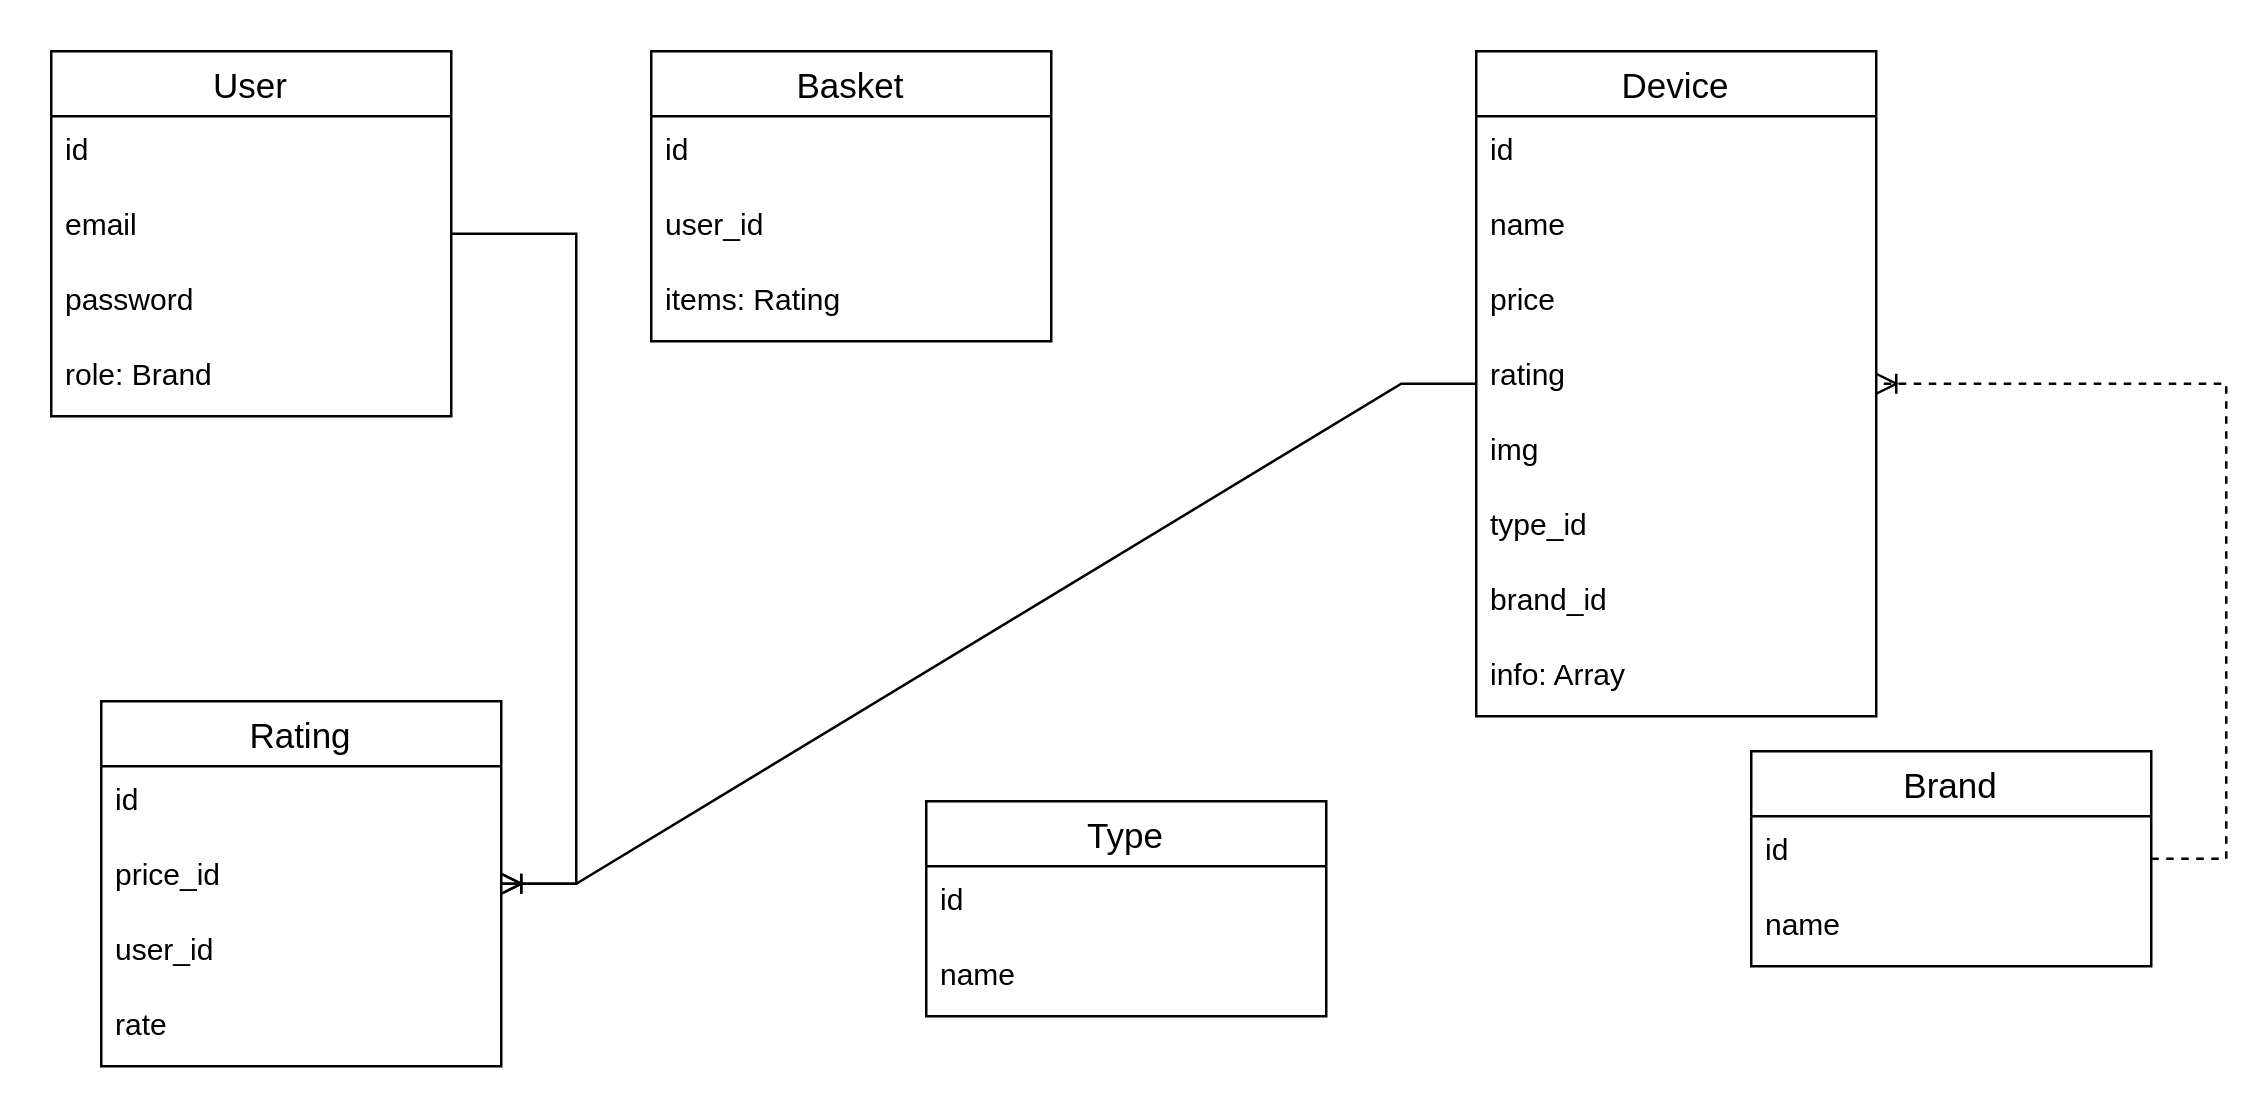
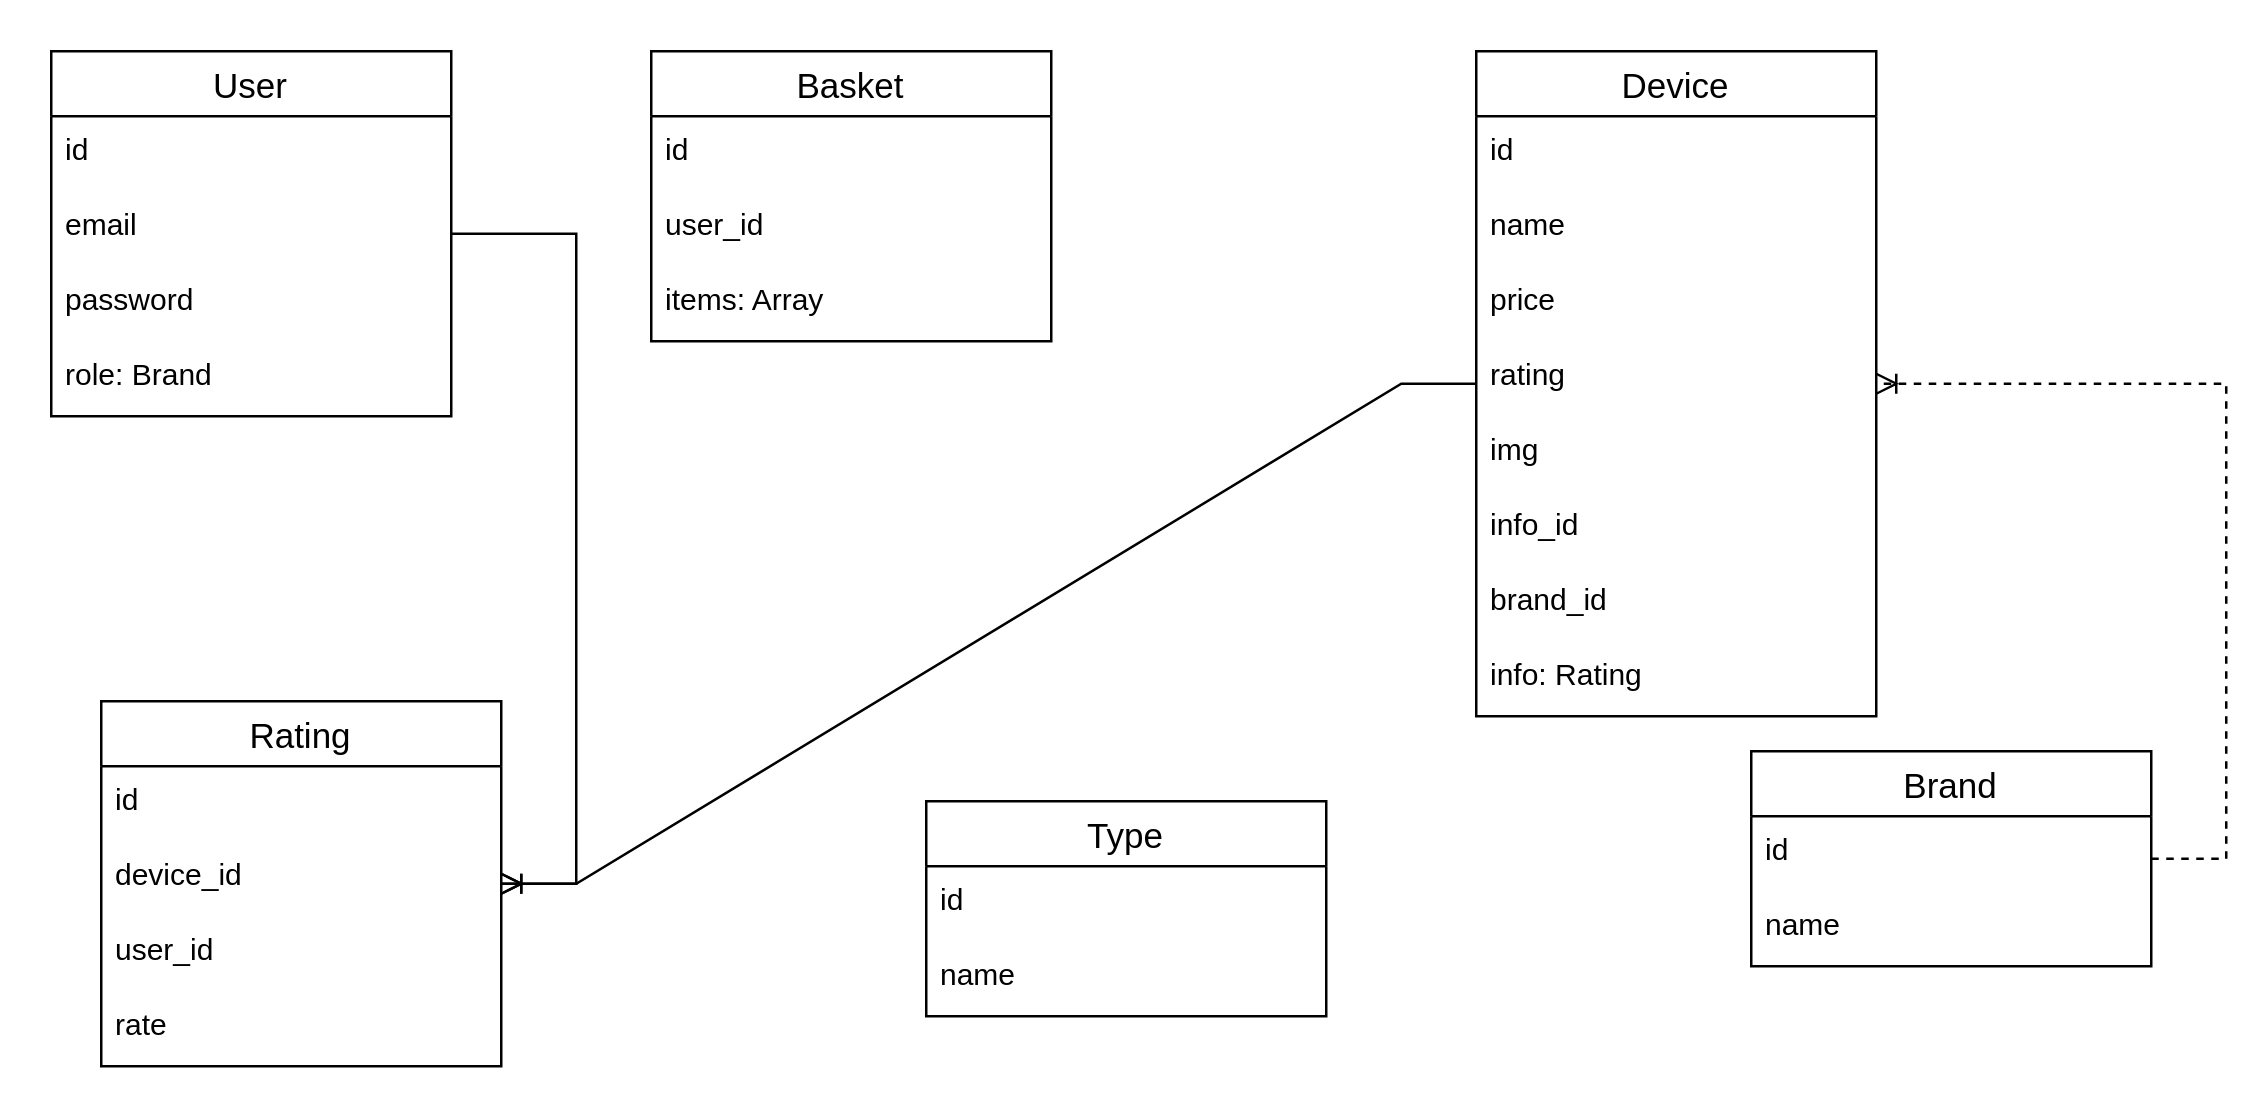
- <mxCell id="10" value="items: Rating" style="text;strokeColor=none;fillColor=none;spacingLeft=4;spacingRight=4;overflow=hidden;rotatable=0;points=[[0,0.5],[1,0.5]];portConstraint=eastwest;fontSize=12;" vertex="1" parent="7"><mxGeometry y="86" width="160" height="30" as="geometry" /></mxCell>
+ <mxCell id="10" value="items: Array" style="text;strokeColor=none;fillColor=none;spacingLeft=4;spacingRight=4;overflow=hidden;rotatable=0;points=[[0,0.5],[1,0.5]];portConstraint=eastwest;fontSize=12;" vertex="1" parent="7"><mxGeometry y="86" width="160" height="30" as="geometry" /></mxCell>
- <mxCell id="17" value="type_id" style="text;strokeColor=none;fillColor=none;spacingLeft=4;spacingRight=4;overflow=hidden;rotatable=0;points=[[0,0.5],[1,0.5]];portConstraint=eastwest;fontSize=12;" vertex="1" parent="11"><mxGeometry y="176" width="160" height="30" as="geometry" /></mxCell>
+ <mxCell id="17" value="info_id" style="text;strokeColor=none;fillColor=none;spacingLeft=4;spacingRight=4;overflow=hidden;rotatable=0;points=[[0,0.5],[1,0.5]];portConstraint=eastwest;fontSize=12;" vertex="1" parent="11"><mxGeometry y="176" width="160" height="30" as="geometry" /></mxCell>
- <mxCell id="19" value="info: Array" style="text;strokeColor=none;fillColor=none;spacingLeft=4;spacingRight=4;overflow=hidden;rotatable=0;points=[[0,0.5],[1,0.5]];portConstraint=eastwest;fontSize=12;" vertex="1" parent="11"><mxGeometry y="236" width="160" height="30" as="geometry" /></mxCell>
+ <mxCell id="19" value="info: Rating" style="text;strokeColor=none;fillColor=none;spacingLeft=4;spacingRight=4;overflow=hidden;rotatable=0;points=[[0,0.5],[1,0.5]];portConstraint=eastwest;fontSize=12;" vertex="1" parent="11"><mxGeometry y="236" width="160" height="30" as="geometry" /></mxCell>
- <mxCell id="29" value="price_id" style="text;strokeColor=none;fillColor=none;spacingLeft=4;spacingRight=4;overflow=hidden;rotatable=0;points=[[0,0.5],[1,0.5]];portConstraint=eastwest;fontSize=12;" vertex="1" parent="27"><mxGeometry y="56" width="160" height="30" as="geometry" /></mxCell>
+ <mxCell id="29" value="device_id" style="text;strokeColor=none;fillColor=none;spacingLeft=4;spacingRight=4;overflow=hidden;rotatable=0;points=[[0,0.5],[1,0.5]];portConstraint=eastwest;fontSize=12;" vertex="1" parent="27"><mxGeometry y="56" width="160" height="30" as="geometry" /></mxCell>
